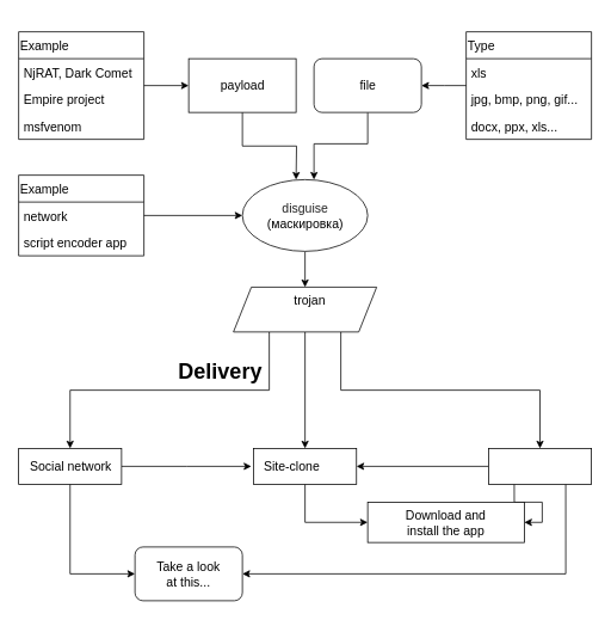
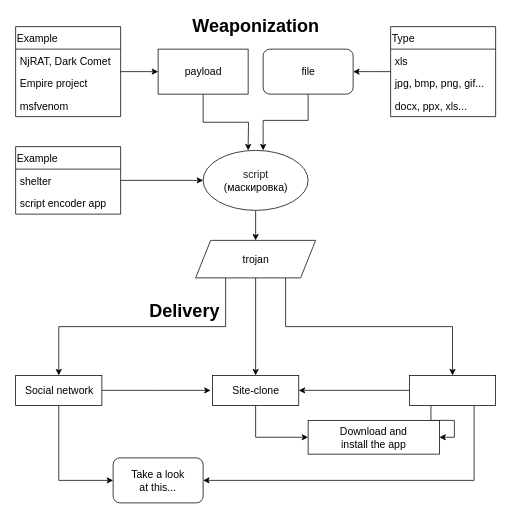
+ <mxCell id="30" value="&lt;b&gt;&lt;font style=&quot;font-size: 24px&quot;&gt;Weaponization&lt;/font&gt;&lt;/b&gt;" style="text;html=1;resizable=0;autosize=1;align=center;verticalAlign=middle;points=[];fillColor=none;strokeColor=none;rounded=0;fontSize=14;" parent="1" vertex="1"><mxGeometry x="250" y="20" width="180" height="30" as="geometry" /></mxCell>
- <mxCell id="10" value="&lt;font style=&quot;font-size: 14px&quot;&gt;&lt;span style=&quot;color: rgba(0 , 0 , 0 , 0.87) ; text-align: left ; background-color: rgb(255 , 255 , 255)&quot;&gt;&lt;font&gt;disguise&lt;/font&gt;&lt;/span&gt;&lt;br&gt;(маскировка)&lt;/font&gt;" style="text;html=1;resizable=0;autosize=1;align=center;verticalAlign=middle;points=[];fillColor=none;strokeColor=none;rounded=0;fontSize=14;" parent="1" vertex="1"><mxGeometry x="290" y="220" width="100" height="40" as="geometry" /></mxCell>
+ <mxCell id="10" value="&lt;font style=&quot;font-size: 14px&quot;&gt;&lt;span style=&quot;color: rgba(0 , 0 , 0 , 0.87) ; text-align: left ; background-color: rgb(255 , 255 , 255)&quot;&gt;&lt;font&gt;script&lt;/font&gt;&lt;/span&gt;&lt;br&gt;(маскировка)&lt;/font&gt;" style="text;html=1;resizable=0;autosize=1;align=center;verticalAlign=middle;points=[];fillColor=none;strokeColor=none;rounded=0;fontSize=14;" parent="1" vertex="1"><mxGeometry x="290" y="220" width="100" height="40" as="geometry" /></mxCell>
- <mxCell id="28" value="network" style="text;strokeColor=none;fillColor=none;align=left;verticalAlign=middle;spacingLeft=4;spacingRight=4;overflow=hidden;points=[[0,0.5],[1,0.5]];portConstraint=eastwest;rotatable=0;fontSize=14;" parent="27" vertex="1"><mxGeometry y="30" width="140" height="30" as="geometry" /></mxCell>
+ <mxCell id="28" value="shelter" style="text;strokeColor=none;fillColor=none;align=left;verticalAlign=middle;spacingLeft=4;spacingRight=4;overflow=hidden;points=[[0,0.5],[1,0.5]];portConstraint=eastwest;rotatable=0;fontSize=14;" parent="27" vertex="1"><mxGeometry y="30" width="140" height="30" as="geometry" /></mxCell>
- <mxCell id="15" value="trojan" style="text;html=1;resizable=0;autosize=1;align=center;verticalAlign=middle;points=[];fillColor=none;strokeColor=none;rounded=0;fontSize=14;" parent="1" vertex="1"><mxGeometry x="320" y="325" width="50" height="20" as="geometry" /></mxCell>
+ <mxCell id="15" value="trojan" style="text;html=1;resizable=0;autosize=1;align=center;verticalAlign=middle;points=[];fillColor=none;strokeColor=none;rounded=0;fontSize=14;" parent="1" vertex="1"><mxGeometry x="315" y="335" width="50" height="20" as="geometry" /></mxCell>
- <mxCell id="42" value="Site-clone" style="text;html=1;resizable=0;autosize=1;align=center;verticalAlign=middle;points=[];fillColor=none;strokeColor=none;rounded=0;fontFamily=Helvetica;fontSize=14;" parent="1" vertex="1"><mxGeometry x="285" y="510" width="80" height="20" as="geometry" /></mxCell>
+ <mxCell id="42" value="Site-clone" style="text;html=1;resizable=0;autosize=1;align=center;verticalAlign=middle;points=[];fillColor=none;strokeColor=none;rounded=0;fontFamily=Helvetica;fontSize=14;" parent="1" vertex="1"><mxGeometry x="300" y="510" width="80" height="20" as="geometry" /></mxCell>
